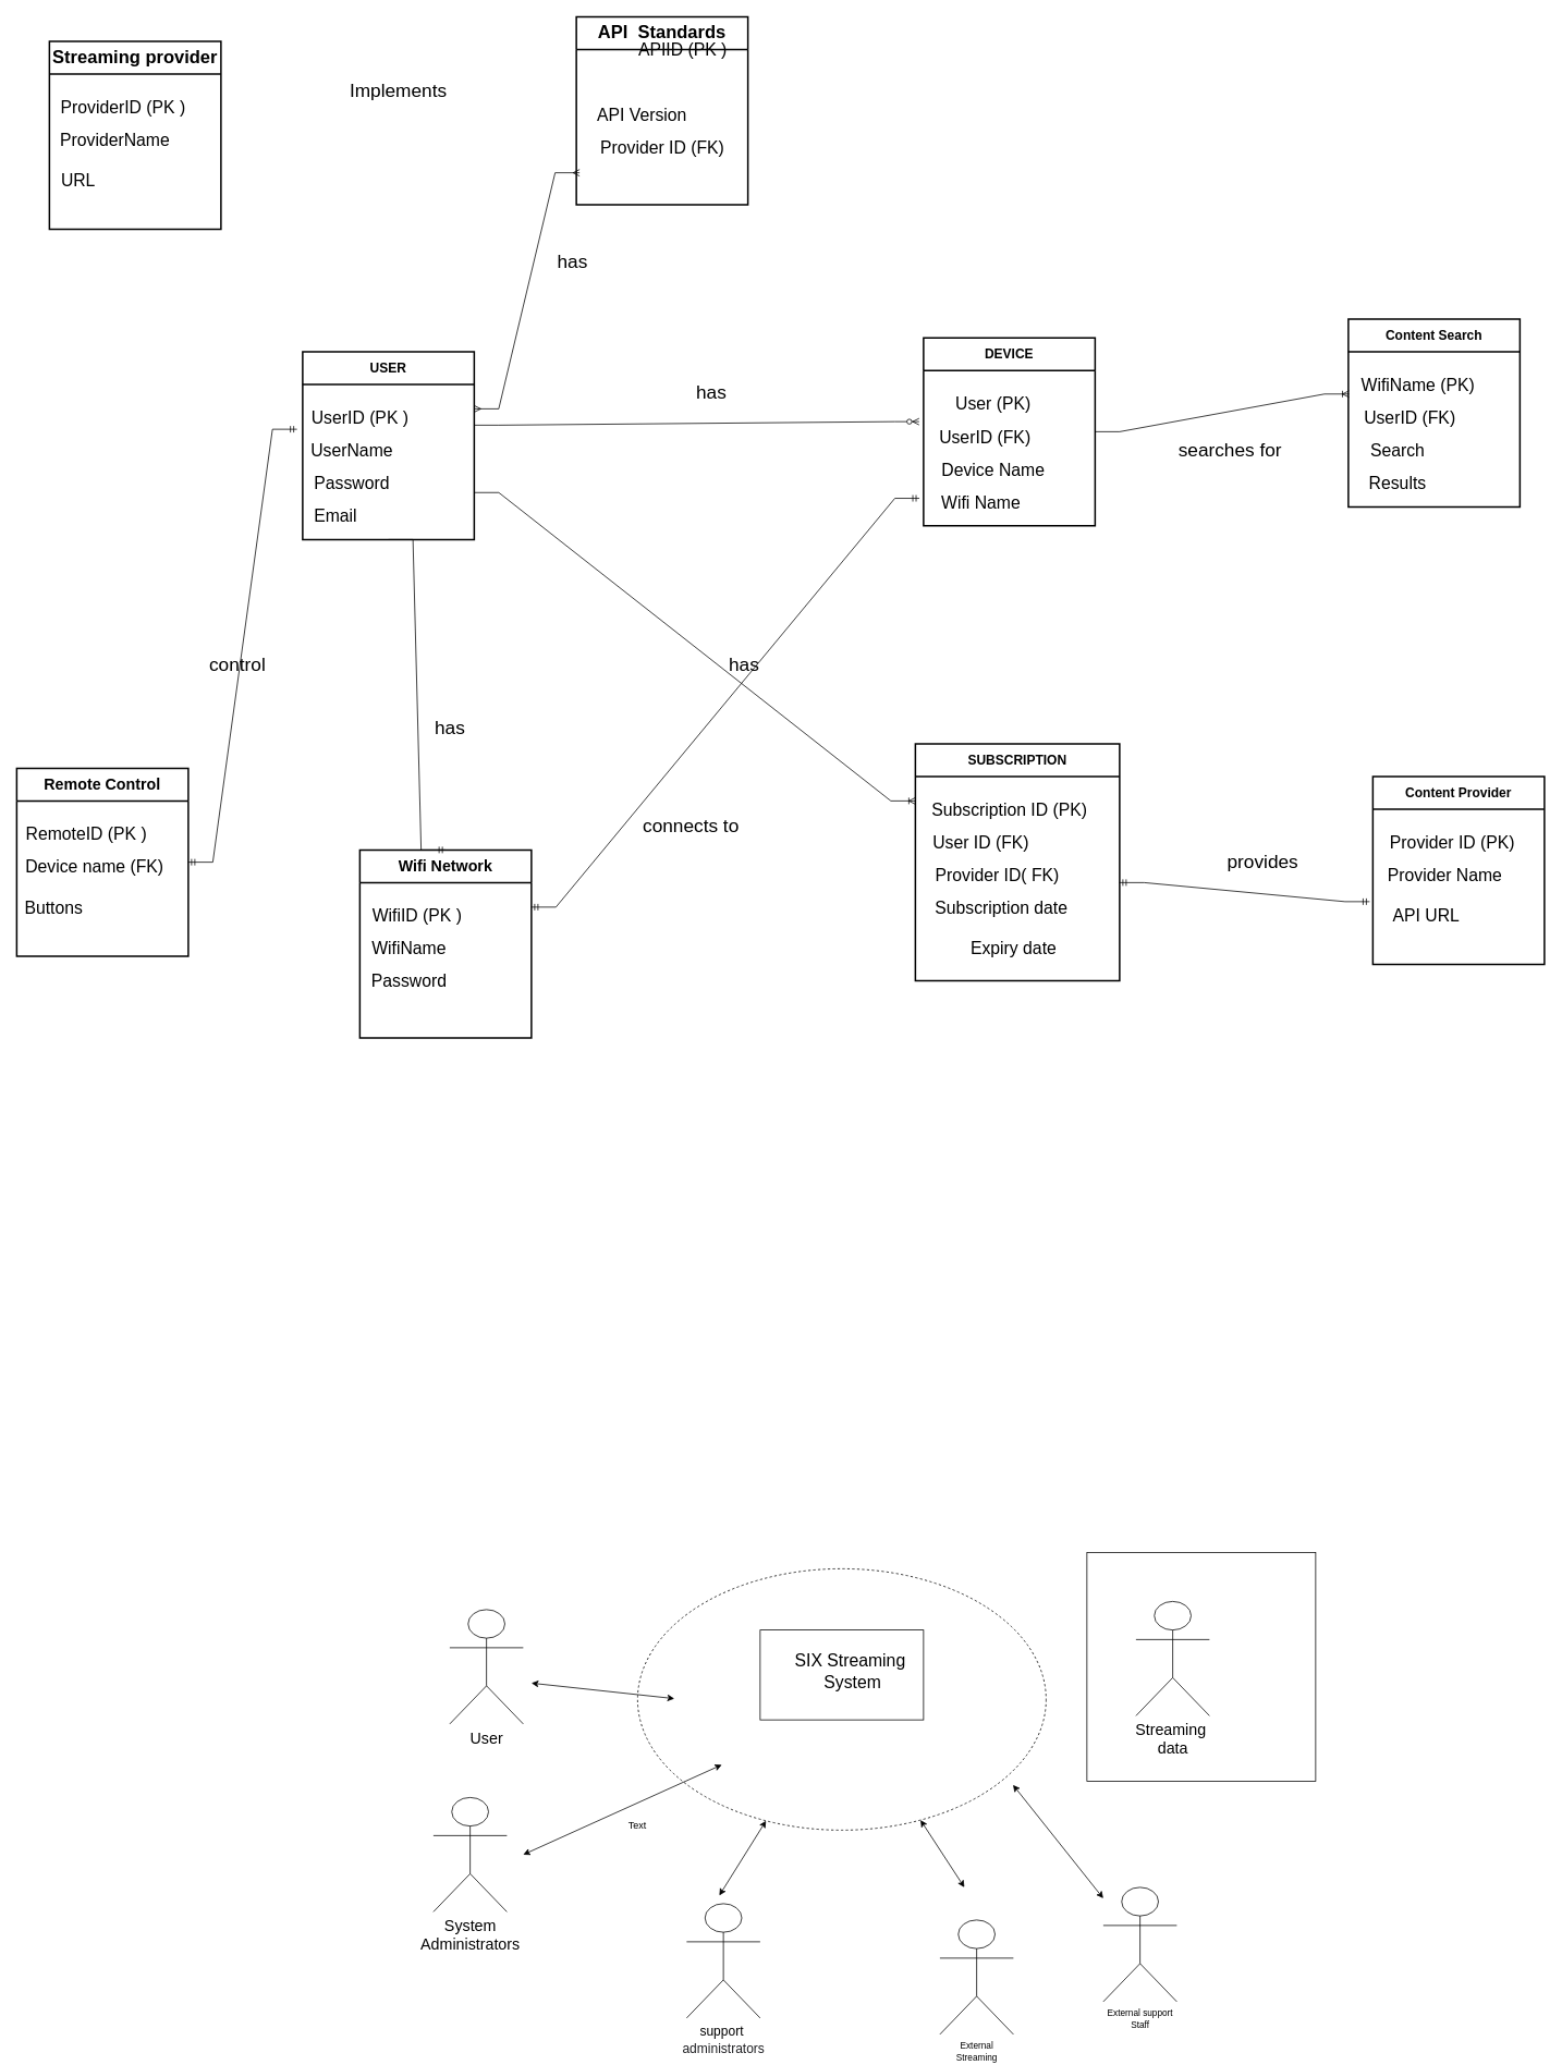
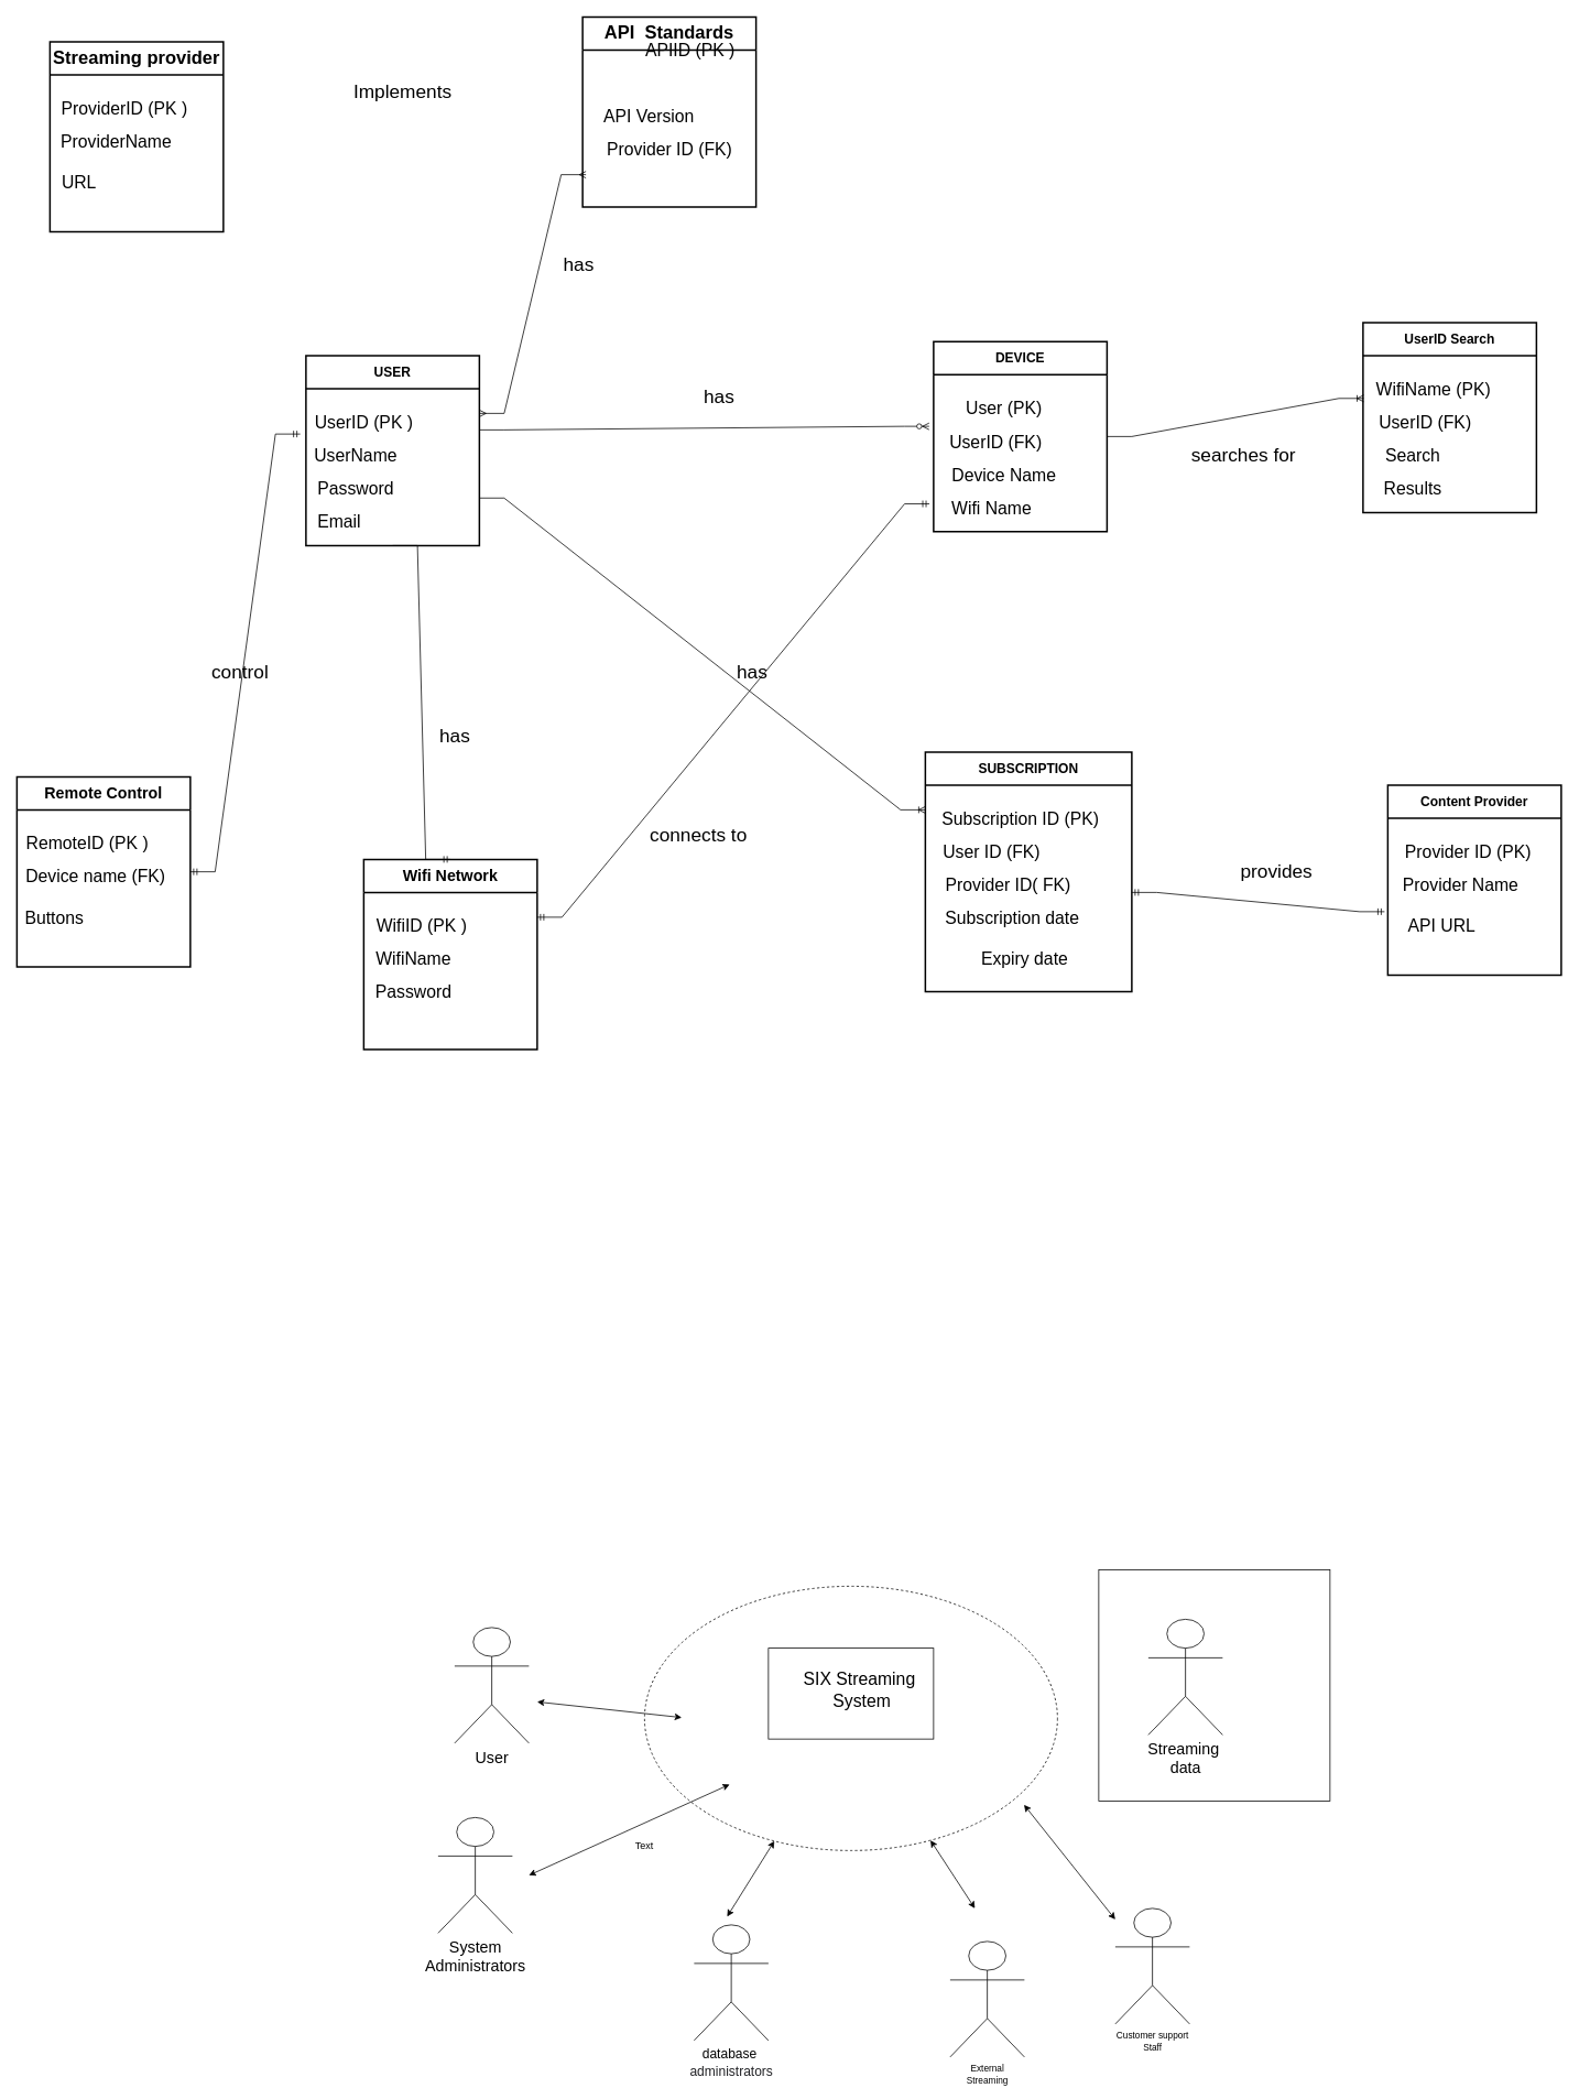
- <mxCell id="40" value="&lt;span style=&quot;font-size: 16px;&quot;&gt;Content Search&lt;/span&gt;" style="swimlane;whiteSpace=wrap;html=1;startSize=40;strokeWidth=2;" vertex="1" parent="1"><mxGeometry x="1650" y="390" width="210" height="230" as="geometry" /></mxCell>
+ <mxCell id="40" value="&lt;span style=&quot;font-size: 16px;&quot;&gt;UserID Search&lt;/span&gt;" style="swimlane;whiteSpace=wrap;html=1;startSize=40;strokeWidth=2;" vertex="1" parent="1"><mxGeometry x="1650" y="390" width="210" height="230" as="geometry" /></mxCell>
- <mxCell id="64" value="&lt;span style=&quot;font-size: 11px;&quot;&gt;External support&lt;br&gt;Staff&lt;br&gt;&lt;br&gt;&lt;/span&gt;" style="shape=umlActor;verticalLabelPosition=bottom;verticalAlign=top;html=1;" vertex="1" parent="1"><mxGeometry x="1350" y="2310" width="90" height="140" as="geometry" /></mxCell>
+ <mxCell id="64" value="&lt;span style=&quot;font-size: 11px;&quot;&gt;Customer support&lt;br&gt;Staff&lt;br&gt;&lt;br&gt;&lt;/span&gt;" style="shape=umlActor;verticalLabelPosition=bottom;verticalAlign=top;html=1;" vertex="1" parent="1"><mxGeometry x="1350" y="2310" width="90" height="140" as="geometry" /></mxCell>
- <mxCell id="61" value="&lt;font style=&quot;font-size: 16px;&quot;&gt;support&amp;nbsp;&lt;br&gt;&lt;span style=&quot;color: rgb(32, 33, 36); font-family: &amp;quot;Google Sans&amp;quot;, Roboto-medium, arial, sans-serif-medium, sans-serif; text-align: left; background-color: rgb(255, 255, 255);&quot;&gt;administrators&lt;/span&gt;&lt;/font&gt;&lt;span style=&quot;font-size: 19px;&quot;&gt;&lt;br&gt;&lt;/span&gt;" style="shape=umlActor;verticalLabelPosition=bottom;verticalAlign=top;html=1;" vertex="1" parent="1"><mxGeometry x="840" y="2330" width="90" height="140" as="geometry" /></mxCell>
+ <mxCell id="61" value="&lt;font style=&quot;font-size: 16px;&quot;&gt;database&amp;nbsp;&lt;br&gt;&lt;span style=&quot;color: rgb(32, 33, 36); font-family: &amp;quot;Google Sans&amp;quot;, Roboto-medium, arial, sans-serif-medium, sans-serif; text-align: left; background-color: rgb(255, 255, 255);&quot;&gt;administrators&lt;/span&gt;&lt;/font&gt;&lt;span style=&quot;font-size: 19px;&quot;&gt;&lt;br&gt;&lt;/span&gt;" style="shape=umlActor;verticalLabelPosition=bottom;verticalAlign=top;html=1;" vertex="1" parent="1"><mxGeometry x="840" y="2330" width="90" height="140" as="geometry" /></mxCell>
